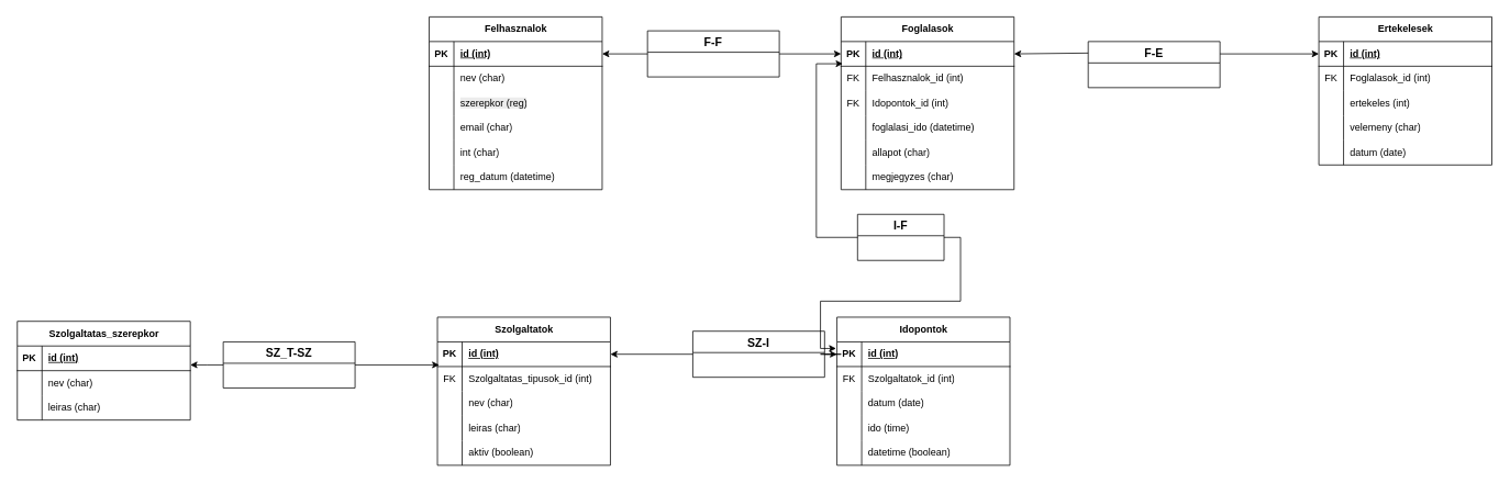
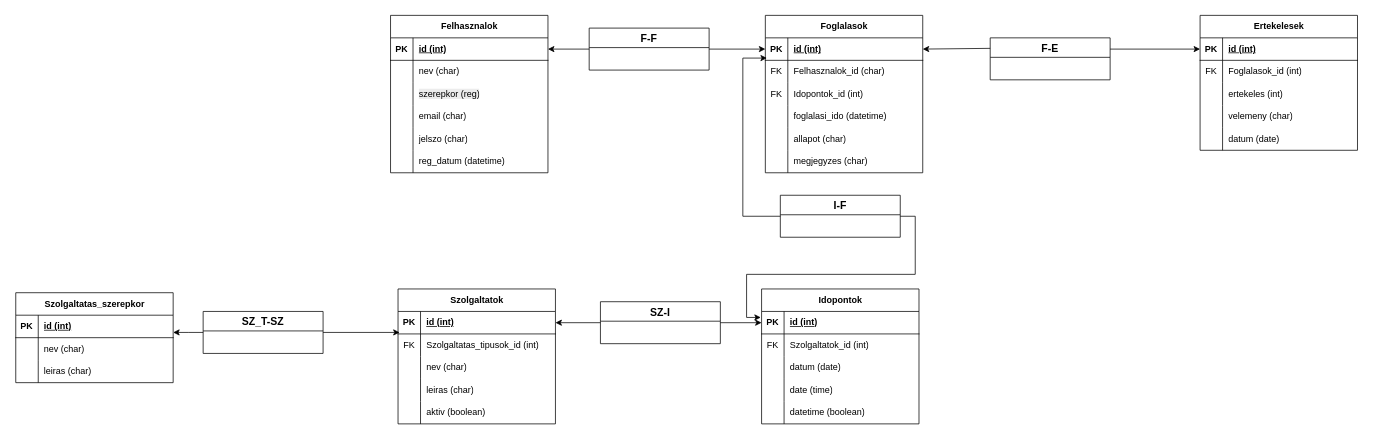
- <mxCell id="69" value="Felhasznalok_id (int)" style="shape=partialRectangle;connectable=0;fillColor=none;top=0;left=0;bottom=0;right=0;align=left;spacingLeft=6;overflow=hidden;whiteSpace=wrap;html=1;" parent="67" vertex="1"><mxGeometry x="30" width="180" height="30" as="geometry"><mxRectangle width="180" height="30" as="alternateBounds" /></mxGeometry></mxCell>
+ <mxCell id="69" value="Felhasznalok_id (char)" style="shape=partialRectangle;connectable=0;fillColor=none;top=0;left=0;bottom=0;right=0;align=left;spacingLeft=6;overflow=hidden;whiteSpace=wrap;html=1;" parent="67" vertex="1"><mxGeometry x="30" width="180" height="30" as="geometry"><mxRectangle width="180" height="30" as="alternateBounds" /></mxGeometry></mxCell>
- <mxCell id="17" value="int (char)" style="shape=partialRectangle;connectable=0;fillColor=none;top=0;left=0;bottom=0;right=0;align=left;spacingLeft=6;overflow=hidden;whiteSpace=wrap;html=1;" parent="15" vertex="1"><mxGeometry x="30" width="180" height="30" as="geometry"><mxRectangle width="180" height="30" as="alternateBounds" /></mxGeometry></mxCell>
+ <mxCell id="17" value="jelszo (char)" style="shape=partialRectangle;connectable=0;fillColor=none;top=0;left=0;bottom=0;right=0;align=left;spacingLeft=6;overflow=hidden;whiteSpace=wrap;html=1;" parent="15" vertex="1"><mxGeometry x="30" width="180" height="30" as="geometry"><mxRectangle width="180" height="30" as="alternateBounds" /></mxGeometry></mxCell>
- <mxCell id="84" value="I-F" style="swimlane;fontStyle=1;childLayout=stackLayout;horizontal=1;startSize=26;horizontalStack=0;resizeParent=1;resizeParentMax=0;resizeLast=0;collapsible=1;marginBottom=0;align=center;fontSize=14;" parent="1" vertex="1"><mxGeometry x="1040" y="260" width="105" height="56" as="geometry" /></mxCell>
+ <mxCell id="84" value="I-F" style="swimlane;fontStyle=1;childLayout=stackLayout;horizontal=1;startSize=26;horizontalStack=0;resizeParent=1;resizeParentMax=0;resizeLast=0;collapsible=1;marginBottom=0;align=center;fontSize=14;" parent="1" vertex="1"><mxGeometry x="1040" y="260" width="160" height="56" as="geometry" /></mxCell>
- <mxCell id="89" value="SZ-I" style="swimlane;fontStyle=1;childLayout=stackLayout;horizontal=1;startSize=26;horizontalStack=0;resizeParent=1;resizeParentMax=0;resizeLast=0;collapsible=1;marginBottom=0;align=center;fontSize=14;" parent="1" vertex="1"><mxGeometry x="840" y="402" width="160" height="56" as="geometry" /></mxCell>
+ <mxCell id="89" value="SZ-I" style="swimlane;fontStyle=1;childLayout=stackLayout;horizontal=1;startSize=26;horizontalStack=0;resizeParent=1;resizeParentMax=0;resizeLast=0;collapsible=1;marginBottom=0;align=center;fontSize=14;" parent="1" vertex="1"><mxGeometry x="800" y="402" width="160" height="56" as="geometry" /></mxCell>
- <mxCell id="59" value="ido (time)" style="shape=partialRectangle;connectable=0;fillColor=none;top=0;left=0;bottom=0;right=0;align=left;spacingLeft=6;overflow=hidden;whiteSpace=wrap;html=1;" parent="57" vertex="1"><mxGeometry x="30" width="180" height="30" as="geometry"><mxRectangle width="180" height="30" as="alternateBounds" /></mxGeometry></mxCell>
+ <mxCell id="59" value="date (time)" style="shape=partialRectangle;connectable=0;fillColor=none;top=0;left=0;bottom=0;right=0;align=left;spacingLeft=6;overflow=hidden;whiteSpace=wrap;html=1;" parent="57" vertex="1"><mxGeometry x="30" width="180" height="30" as="geometry"><mxRectangle width="180" height="30" as="alternateBounds" /></mxGeometry></mxCell>
